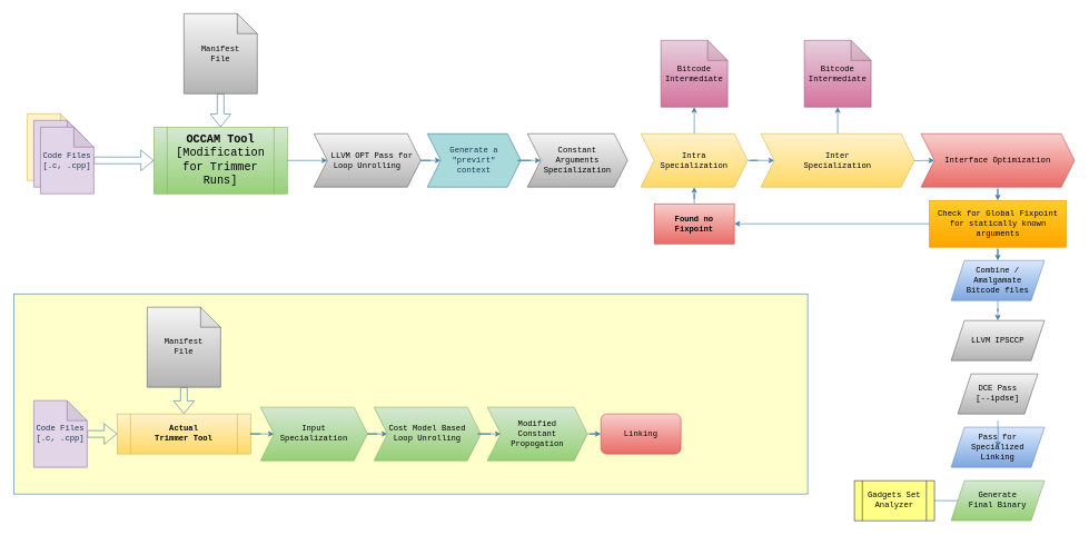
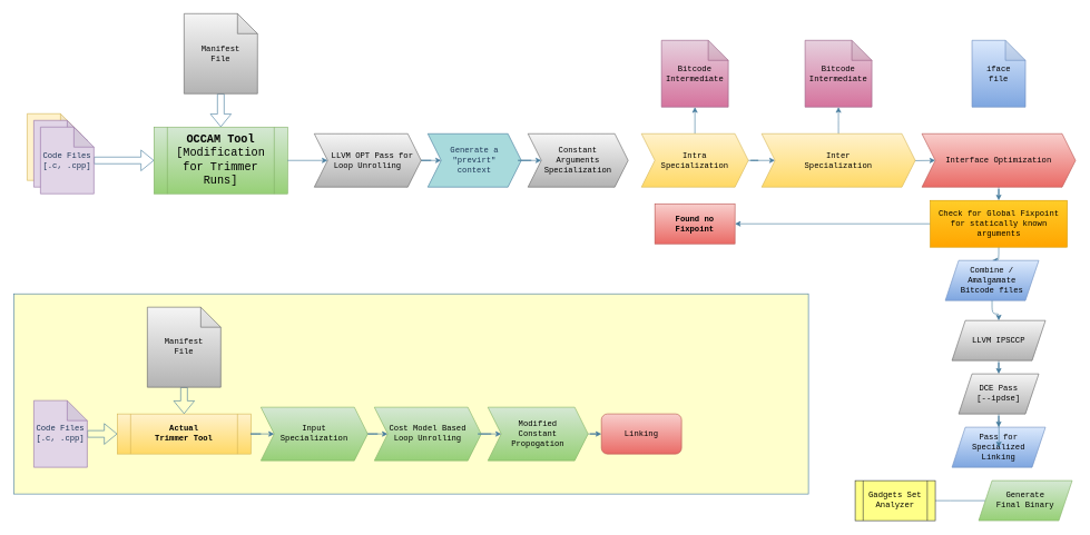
+ <mxCell id="28" value="&lt;div&gt;iface &lt;br&gt;&lt;/div&gt;&lt;div&gt;file&lt;/div&gt;" style="shape=note;whiteSpace=wrap;html=1;backgroundOutline=1;darkOpacity=0.05;fontFamily=Courier New;strokeColor=#6c8ebf;fillColor=#dae8fc;gradientColor=#7ea6e0;" vertex="1" parent="1"><mxGeometry x="1455" y="60" width="80" height="100" as="geometry" /></mxCell>
- <mxCell id="26" value="" style="edgeStyle=orthogonalEdgeStyle;curved=0;rounded=1;sketch=0;orthogonalLoop=1;jettySize=auto;html=1;strokeColor=#457B9D;fillColor=#A8DADC;fontFamily=Courier New;fontColor=#1D3557;" edge="1" parent="1" source="27" target="14"><mxGeometry relative="1" as="geometry" /></mxCell>
- <mxCell id="31" value="&lt;div&gt;Combine / Amalgamate&lt;/div&gt;&lt;div&gt;Bitcode files&lt;br&gt;&lt;/div&gt;" style="shape=parallelogram;perimeter=parallelogramPerimeter;whiteSpace=wrap;html=1;fixedSize=1;fontFamily=Courier New;strokeColor=#6c8ebf;fillColor=#dae8fc;gradientColor=#7ea6e0;" vertex="1" parent="1"><mxGeometry x="1425" y="390" width="140" height="60" as="geometry" /></mxCell>
+ <mxCell id="31" value="&lt;div&gt;Combine / Amalgamate&lt;/div&gt;&lt;div&gt;Bitcode files&lt;br&gt;&lt;/div&gt;" style="shape=parallelogram;perimeter=parallelogramPerimeter;whiteSpace=wrap;html=1;fixedSize=1;fontFamily=Courier New;strokeColor=#6c8ebf;fillColor=#dae8fc;gradientColor=#7ea6e0;" vertex="1" parent="1"><mxGeometry x="1415" y="390" width="140" height="60" as="geometry" /></mxCell>
+ <mxCell id="38" value="" style="edgeStyle=orthogonalEdgeStyle;curved=0;rounded=1;sketch=0;orthogonalLoop=1;jettySize=auto;html=1;strokeColor=#457B9D;fillColor=#A8DADC;fontFamily=Courier New;fontColor=#1D3557;" edge="1" parent="1" source="39" target="42"><mxGeometry relative="1" as="geometry" /></mxCell>
+ <mxCell id="41" value="" style="edgeStyle=orthogonalEdgeStyle;curved=0;rounded=1;sketch=0;orthogonalLoop=1;jettySize=auto;html=1;strokeColor=#457B9D;fillColor=#A8DADC;fontFamily=Courier New;fontColor=#1D3557;" edge="1" parent="1" source="42" target="32"><mxGeometry relative="1" as="geometry" /></mxCell>
- <mxCell id="21" value="&lt;div&gt;Generate&lt;/div&gt;&lt;div&gt;Final Binary&lt;br&gt;&lt;/div&gt;" style="shape=parallelogram;perimeter=parallelogramPerimeter;whiteSpace=wrap;html=1;fixedSize=1;fontFamily=Courier New;strokeColor=#82b366;fillColor=#d5e8d4;gradientColor=#97d077;" vertex="1" parent="1"><mxGeometry x="1425" y="720" width="140" height="60" as="geometry" /></mxCell>
+ <mxCell id="21" value="&lt;div&gt;Generate&lt;/div&gt;&lt;div&gt;Final Binary&lt;br&gt;&lt;/div&gt;" style="shape=parallelogram;perimeter=parallelogramPerimeter;whiteSpace=wrap;html=1;fixedSize=1;fontFamily=Courier New;strokeColor=#82b366;fillColor=#d5e8d4;gradientColor=#97d077;" vertex="1" parent="1"><mxGeometry x="1465" y="720" width="140" height="60" as="geometry" /></mxCell>
